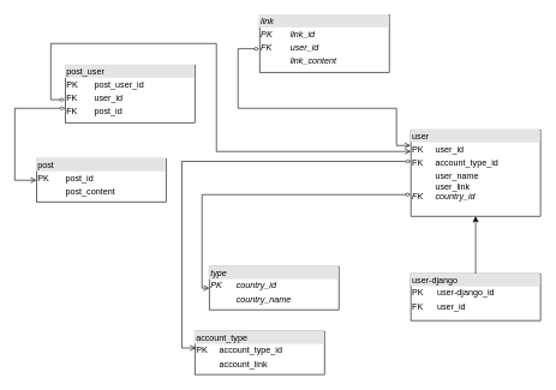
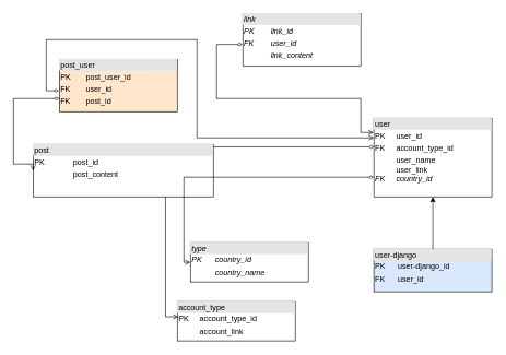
- <mxCell id="4" value="&lt;div style=&quot;box-sizing: border-box ; width: 100% ; background: #e4e4e4 ; padding: 2px&quot;&gt;&lt;i&gt;link&lt;/i&gt;&lt;/div&gt;&lt;table style=&quot;width: 100% ; font-size: 1em&quot; cellpadding=&quot;2&quot; cellspacing=&quot;0&quot;&gt;&lt;tbody&gt;&lt;tr&gt;&lt;td&gt;&lt;i&gt;PK&lt;/i&gt;&lt;/td&gt;&lt;td&gt;&lt;i&gt;link_id&lt;/i&gt;&lt;/td&gt;&lt;/tr&gt;&lt;tr&gt;&lt;td&gt;&lt;i&gt;FK&lt;/i&gt;&lt;/td&gt;&lt;td&gt;&lt;i&gt;user_id&lt;/i&gt;&lt;/td&gt;&lt;/tr&gt;&lt;tr&gt;&lt;td&gt;&lt;/td&gt;&lt;td&gt;&lt;i&gt;link_content&lt;/i&gt;&lt;/td&gt;&lt;/tr&gt;&lt;/tbody&gt;&lt;/table&gt;" style="verticalAlign=top;align=left;overflow=fill;html=1;" parent="1" vertex="1"><mxGeometry x="360" y="20" width="180" height="80" as="geometry" /></mxCell>
+ <mxCell id="4" value="&lt;div style=&quot;box-sizing: border-box ; width: 100% ; background: #e4e4e4 ; padding: 2px&quot;&gt;&lt;i&gt;link&lt;/i&gt;&lt;/div&gt;&lt;table style=&quot;width: 100% ; font-size: 1em&quot; cellpadding=&quot;2&quot; cellspacing=&quot;0&quot;&gt;&lt;tbody&gt;&lt;tr&gt;&lt;td&gt;&lt;i&gt;PK&lt;/i&gt;&lt;/td&gt;&lt;td&gt;&lt;i&gt;link_id&lt;/i&gt;&lt;/td&gt;&lt;/tr&gt;&lt;tr&gt;&lt;td&gt;&lt;i&gt;FK&lt;/i&gt;&lt;/td&gt;&lt;td&gt;&lt;i&gt;user_id&lt;/i&gt;&lt;/td&gt;&lt;/tr&gt;&lt;tr&gt;&lt;td&gt;&lt;/td&gt;&lt;td&gt;&lt;i&gt;link_content&lt;/i&gt;&lt;/td&gt;&lt;/tr&gt;&lt;/tbody&gt;&lt;/table&gt;" style="verticalAlign=top;align=left;overflow=fill;html=1;" parent="1" vertex="1"><mxGeometry x="370" y="20" width="180" height="80" as="geometry" /></mxCell>
- <mxCell id="6" value="&lt;div style=&quot;box-sizing: border-box ; width: 100% ; background: #e4e4e4 ; padding: 2px&quot;&gt;post_user&lt;/div&gt;&lt;table style=&quot;width: 100% ; font-size: 1em&quot; cellpadding=&quot;2&quot; cellspacing=&quot;0&quot;&gt;&lt;tbody&gt;&lt;tr&gt;&lt;td&gt;PK&lt;/td&gt;&lt;td&gt;post_user_id&lt;/td&gt;&lt;/tr&gt;&lt;tr&gt;&lt;td&gt;FK&lt;/td&gt;&lt;td&gt;user_id&lt;/td&gt;&lt;/tr&gt;&lt;tr&gt;&lt;td&gt;FK&lt;/td&gt;&lt;td&gt;post_id&lt;/td&gt;&lt;/tr&gt;&lt;/tbody&gt;&lt;/table&gt;" style="verticalAlign=top;align=left;overflow=fill;html=1;" parent="1" vertex="1"><mxGeometry x="90" y="90" width="180" height="80" as="geometry" /></mxCell>
+ <mxCell id="6" value="&lt;div style=&quot;box-sizing: border-box ; width: 100% ; background: #e4e4e4 ; padding: 2px&quot;&gt;post_user&lt;/div&gt;&lt;table style=&quot;width: 100% ; font-size: 1em&quot; cellpadding=&quot;2&quot; cellspacing=&quot;0&quot;&gt;&lt;tbody&gt;&lt;tr&gt;&lt;td&gt;PK&lt;/td&gt;&lt;td&gt;post_user_id&lt;/td&gt;&lt;/tr&gt;&lt;tr&gt;&lt;td&gt;FK&lt;/td&gt;&lt;td&gt;user_id&lt;/td&gt;&lt;/tr&gt;&lt;tr&gt;&lt;td&gt;FK&lt;/td&gt;&lt;td&gt;post_id&lt;/td&gt;&lt;/tr&gt;&lt;/tbody&gt;&lt;/table&gt;" style="verticalAlign=top;align=left;overflow=fill;html=1;fillColor=#ffe6cc;" parent="1" vertex="1"><mxGeometry x="90" y="90" width="180" height="80" as="geometry" /></mxCell>
- <mxCell id="7" value="&lt;div style=&quot;box-sizing: border-box ; width: 100% ; background: #e4e4e4 ; padding: 2px&quot;&gt;post&lt;/div&gt;&lt;table style=&quot;width: 100% ; font-size: 1em&quot; cellpadding=&quot;2&quot; cellspacing=&quot;0&quot;&gt;&lt;tbody&gt;&lt;tr&gt;&lt;td&gt;PK&lt;/td&gt;&lt;td&gt;post_id&lt;/td&gt;&lt;/tr&gt;&lt;tr&gt;&lt;td&gt;&lt;br&gt;&lt;/td&gt;&lt;td&gt;post_content&lt;/td&gt;&lt;/tr&gt;&lt;tr&gt;&lt;td&gt;&lt;/td&gt;&lt;td&gt;&lt;br&gt;&lt;/td&gt;&lt;/tr&gt;&lt;/tbody&gt;&lt;/table&gt;" style="verticalAlign=top;align=left;overflow=fill;html=1;" parent="1" vertex="1"><mxGeometry x="50" y="220" width="180" height="60" as="geometry" /></mxCell>
+ <mxCell id="7" value="&lt;div style=&quot;box-sizing: border-box ; width: 100% ; background: #e4e4e4 ; padding: 2px&quot;&gt;post&lt;/div&gt;&lt;table style=&quot;width: 100% ; font-size: 1em&quot; cellpadding=&quot;2&quot; cellspacing=&quot;0&quot;&gt;&lt;tbody&gt;&lt;tr&gt;&lt;td&gt;PK&lt;/td&gt;&lt;td&gt;post_id&lt;/td&gt;&lt;/tr&gt;&lt;tr&gt;&lt;td&gt;&lt;br&gt;&lt;/td&gt;&lt;td&gt;post_content&lt;/td&gt;&lt;/tr&gt;&lt;tr&gt;&lt;td&gt;&lt;/td&gt;&lt;td&gt;&lt;br&gt;&lt;/td&gt;&lt;/tr&gt;&lt;/tbody&gt;&lt;/table&gt;" style="verticalAlign=top;align=left;overflow=fill;html=1;" parent="1" vertex="1"><mxGeometry x="50" y="220" width="275" height="80" as="geometry" /></mxCell>
- <mxCell id="14" value="&lt;div style=&quot;box-sizing: border-box ; width: 100% ; background: #e4e4e4 ; padding: 2px&quot;&gt;user-django&lt;/div&gt;&lt;table style=&quot;width: 100% ; font-size: 1em&quot; cellpadding=&quot;2&quot; cellspacing=&quot;0&quot;&gt;&lt;tbody&gt;&lt;tr&gt;&lt;td&gt;PK&lt;/td&gt;&lt;td&gt;user-django_id&lt;/td&gt;&lt;/tr&gt;&lt;tr&gt;&lt;td&gt;FK&lt;/td&gt;&lt;td&gt;user_id&lt;/td&gt;&lt;/tr&gt;&lt;tr&gt;&lt;td&gt;&lt;/td&gt;&lt;td&gt;&lt;br&gt;&lt;/td&gt;&lt;/tr&gt;&lt;/tbody&gt;&lt;/table&gt;" style="verticalAlign=top;align=left;overflow=fill;html=1;" vertex="1" parent="1"><mxGeometry x="570" y="380" width="180" height="65" as="geometry" /></mxCell>
+ <mxCell id="14" value="&lt;div style=&quot;box-sizing: border-box ; width: 100% ; background: #e4e4e4 ; padding: 2px&quot;&gt;user-django&lt;/div&gt;&lt;table style=&quot;width: 100% ; font-size: 1em&quot; cellpadding=&quot;2&quot; cellspacing=&quot;0&quot;&gt;&lt;tbody&gt;&lt;tr&gt;&lt;td&gt;PK&lt;/td&gt;&lt;td&gt;user-django_id&lt;/td&gt;&lt;/tr&gt;&lt;tr&gt;&lt;td&gt;FK&lt;/td&gt;&lt;td&gt;user_id&lt;/td&gt;&lt;/tr&gt;&lt;tr&gt;&lt;td&gt;&lt;/td&gt;&lt;td&gt;&lt;br&gt;&lt;/td&gt;&lt;/tr&gt;&lt;/tbody&gt;&lt;/table&gt;" style="verticalAlign=top;align=left;overflow=fill;html=1;fillColor=#dae8fc;" vertex="1" parent="1"><mxGeometry x="570" y="380" width="180" height="65" as="geometry" /></mxCell>
